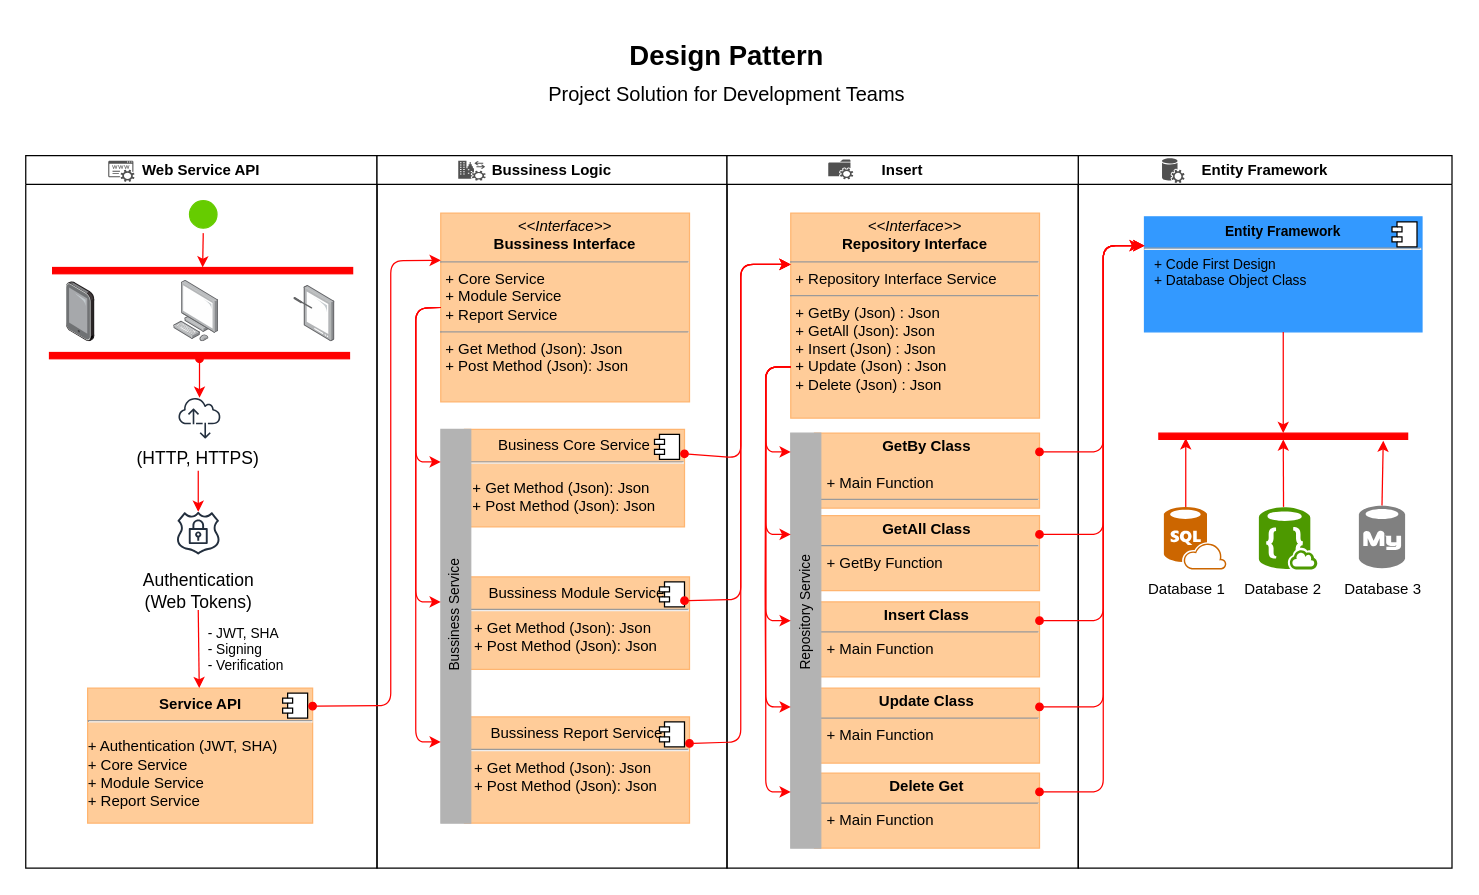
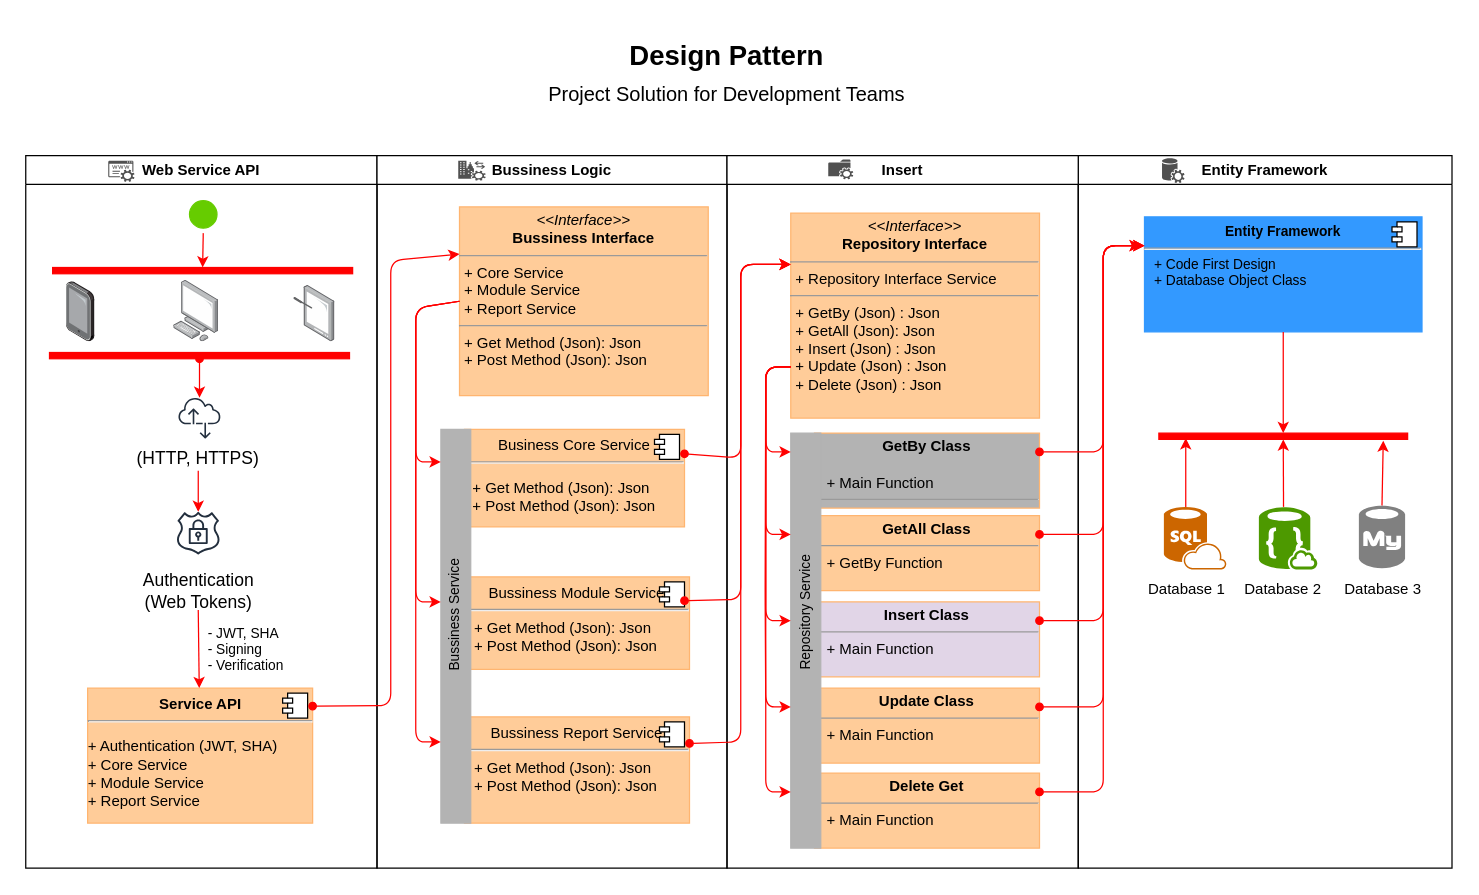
- <mxCell id="24" value="&lt;p style=&quot;margin: 0px ; margin-top: 4px ; text-align: center&quot;&gt;&lt;i&gt;&amp;lt;&amp;lt;Interface&amp;gt;&amp;gt;&lt;/i&gt;&lt;br&gt;&lt;b&gt;Bussiness Interface&lt;/b&gt;&lt;/p&gt;&lt;hr size=&quot;1&quot;&gt;&lt;p style=&quot;margin: 0px ; margin-left: 4px&quot;&gt;+ Core Service&lt;/p&gt;&lt;p style=&quot;margin: 0px ; margin-left: 4px&quot;&gt;+ Module Service&lt;br&gt;+ Report Service&lt;/p&gt;&lt;hr size=&quot;1&quot;&gt;&lt;p style=&quot;margin: 0px ; margin-left: 4px&quot;&gt;+ Get Method (Json): Json&lt;br&gt;+ Post Method (Json): Json&lt;/p&gt;&lt;p style=&quot;margin: 0px ; margin-left: 4px&quot;&gt;&lt;br&gt;&lt;/p&gt;" style="verticalAlign=top;align=left;overflow=fill;fontSize=12;fontFamily=Helvetica;html=1;strokeColor=#FFB570;fillColor=#FFCC99;" vertex="1" parent="21"><mxGeometry x="51" y="46" width="199" height="151" as="geometry" /></mxCell>
+ <mxCell id="24" value="&lt;p style=&quot;margin: 0px ; margin-top: 4px ; text-align: center&quot;&gt;&lt;i&gt;&amp;lt;&amp;lt;Interface&amp;gt;&amp;gt;&lt;/i&gt;&lt;br&gt;&lt;b&gt;Bussiness Interface&lt;/b&gt;&lt;/p&gt;&lt;hr size=&quot;1&quot;&gt;&lt;p style=&quot;margin: 0px ; margin-left: 4px&quot;&gt;+ Core Service&lt;/p&gt;&lt;p style=&quot;margin: 0px ; margin-left: 4px&quot;&gt;+ Module Service&lt;br&gt;+ Report Service&lt;/p&gt;&lt;hr size=&quot;1&quot;&gt;&lt;p style=&quot;margin: 0px ; margin-left: 4px&quot;&gt;+ Get Method (Json): Json&lt;br&gt;+ Post Method (Json): Json&lt;/p&gt;&lt;p style=&quot;margin: 0px ; margin-left: 4px&quot;&gt;&lt;br&gt;&lt;/p&gt;" style="verticalAlign=top;align=left;overflow=fill;fontSize=12;fontFamily=Helvetica;html=1;strokeColor=#FFB570;fillColor=#FFCC99;" vertex="1" parent="21"><mxGeometry x="66" y="41" width="199" height="151" as="geometry" /></mxCell>
- <mxCell id="51" value="&lt;p style=&quot;margin: 0px ; margin-top: 4px ; text-align: center&quot;&gt;&lt;b&gt;GetBy Class&lt;/b&gt;&lt;/p&gt;&lt;br&gt;&amp;nbsp; &amp;nbsp;+ Main Function&lt;hr size=&quot;1&quot;&gt;&lt;div style=&quot;height: 2px&quot;&gt;&lt;/div&gt;" style="verticalAlign=top;align=left;overflow=fill;fontSize=12;fontFamily=Helvetica;html=1;strokeColor=#FFB570;fillColor=#FFCC99;" vertex="1" parent="50"><mxGeometry x="70" y="222" width="180" height="60" as="geometry" /></mxCell>
+ <mxCell id="51" value="&lt;p style=&quot;margin: 0px ; margin-top: 4px ; text-align: center&quot;&gt;&lt;b&gt;GetBy Class&lt;/b&gt;&lt;/p&gt;&lt;br&gt;&amp;nbsp; &amp;nbsp;+ Main Function&lt;hr size=&quot;1&quot;&gt;&lt;div style=&quot;height: 2px&quot;&gt;&lt;/div&gt;" style="verticalAlign=top;align=left;overflow=fill;fontSize=12;fontFamily=Helvetica;html=1;strokeColor=#FFB570;fillColor=#b3b3b3;" vertex="1" parent="50"><mxGeometry x="70" y="222" width="180" height="60" as="geometry" /></mxCell>
- <mxCell id="53" value="&lt;p style=&quot;margin: 0px ; margin-top: 4px ; text-align: center&quot;&gt;&lt;b&gt;Insert Class&lt;/b&gt;&lt;/p&gt;&lt;hr size=&quot;1&quot;&gt;&lt;div style=&quot;height: 2px&quot;&gt;&amp;nbsp; &amp;nbsp;+ Main Function&lt;/div&gt;" style="verticalAlign=top;align=left;overflow=fill;fontSize=12;fontFamily=Helvetica;html=1;strokeColor=#FFB570;fillColor=#FFCC99;" vertex="1" parent="50"><mxGeometry x="70" y="357" width="180" height="60" as="geometry" /></mxCell>
+ <mxCell id="53" value="&lt;p style=&quot;margin: 0px ; margin-top: 4px ; text-align: center&quot;&gt;&lt;b&gt;Insert Class&lt;/b&gt;&lt;/p&gt;&lt;hr size=&quot;1&quot;&gt;&lt;div style=&quot;height: 2px&quot;&gt;&amp;nbsp; &amp;nbsp;+ Main Function&lt;/div&gt;" style="verticalAlign=top;align=left;overflow=fill;fontSize=12;fontFamily=Helvetica;html=1;strokeColor=#FFB570;fillColor=#e1d5e7;" vertex="1" parent="50"><mxGeometry x="70" y="357" width="180" height="60" as="geometry" /></mxCell>
